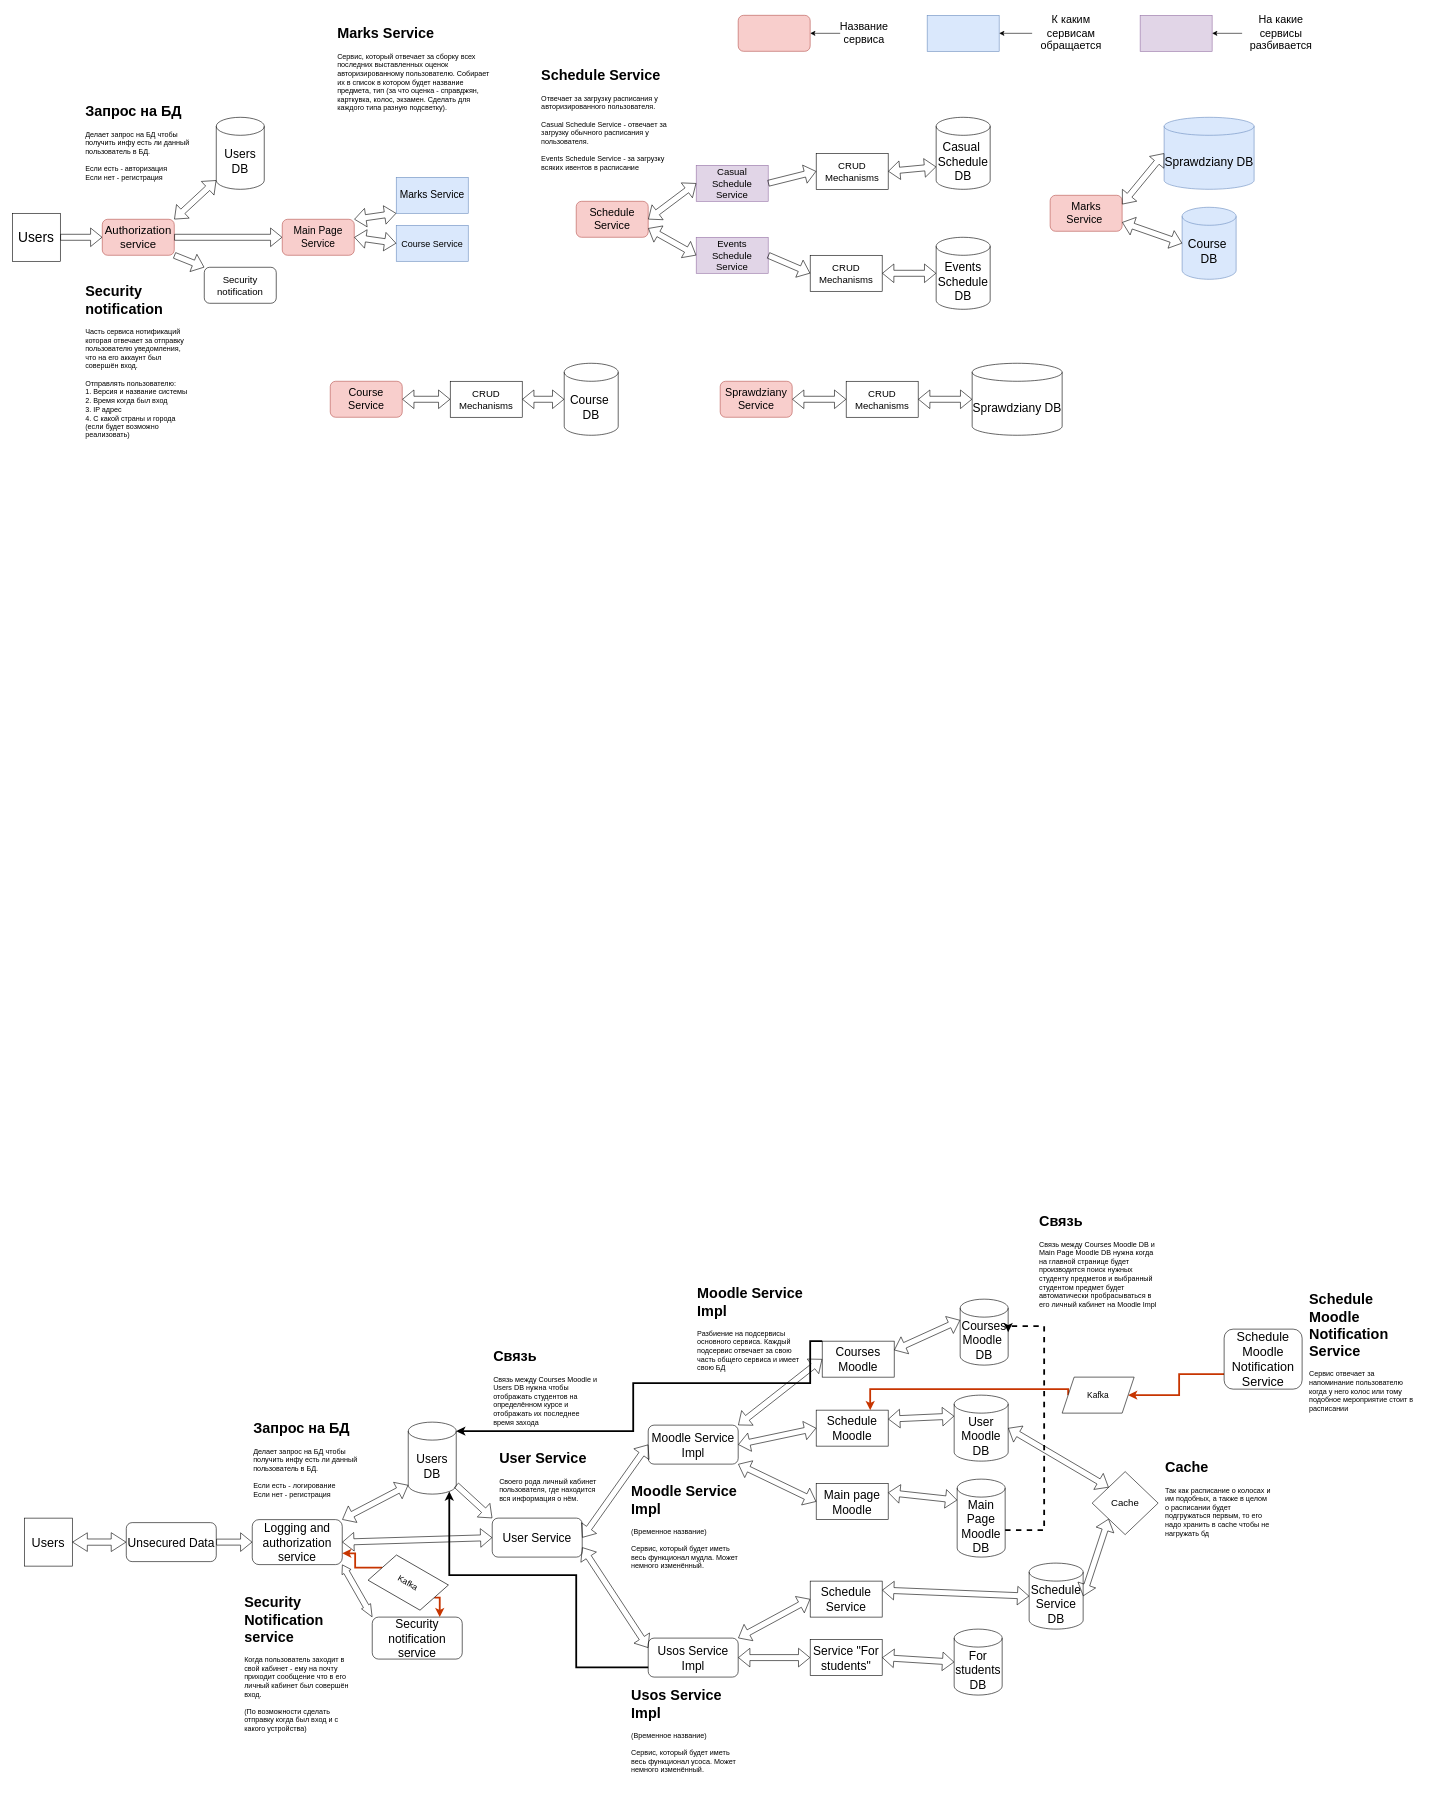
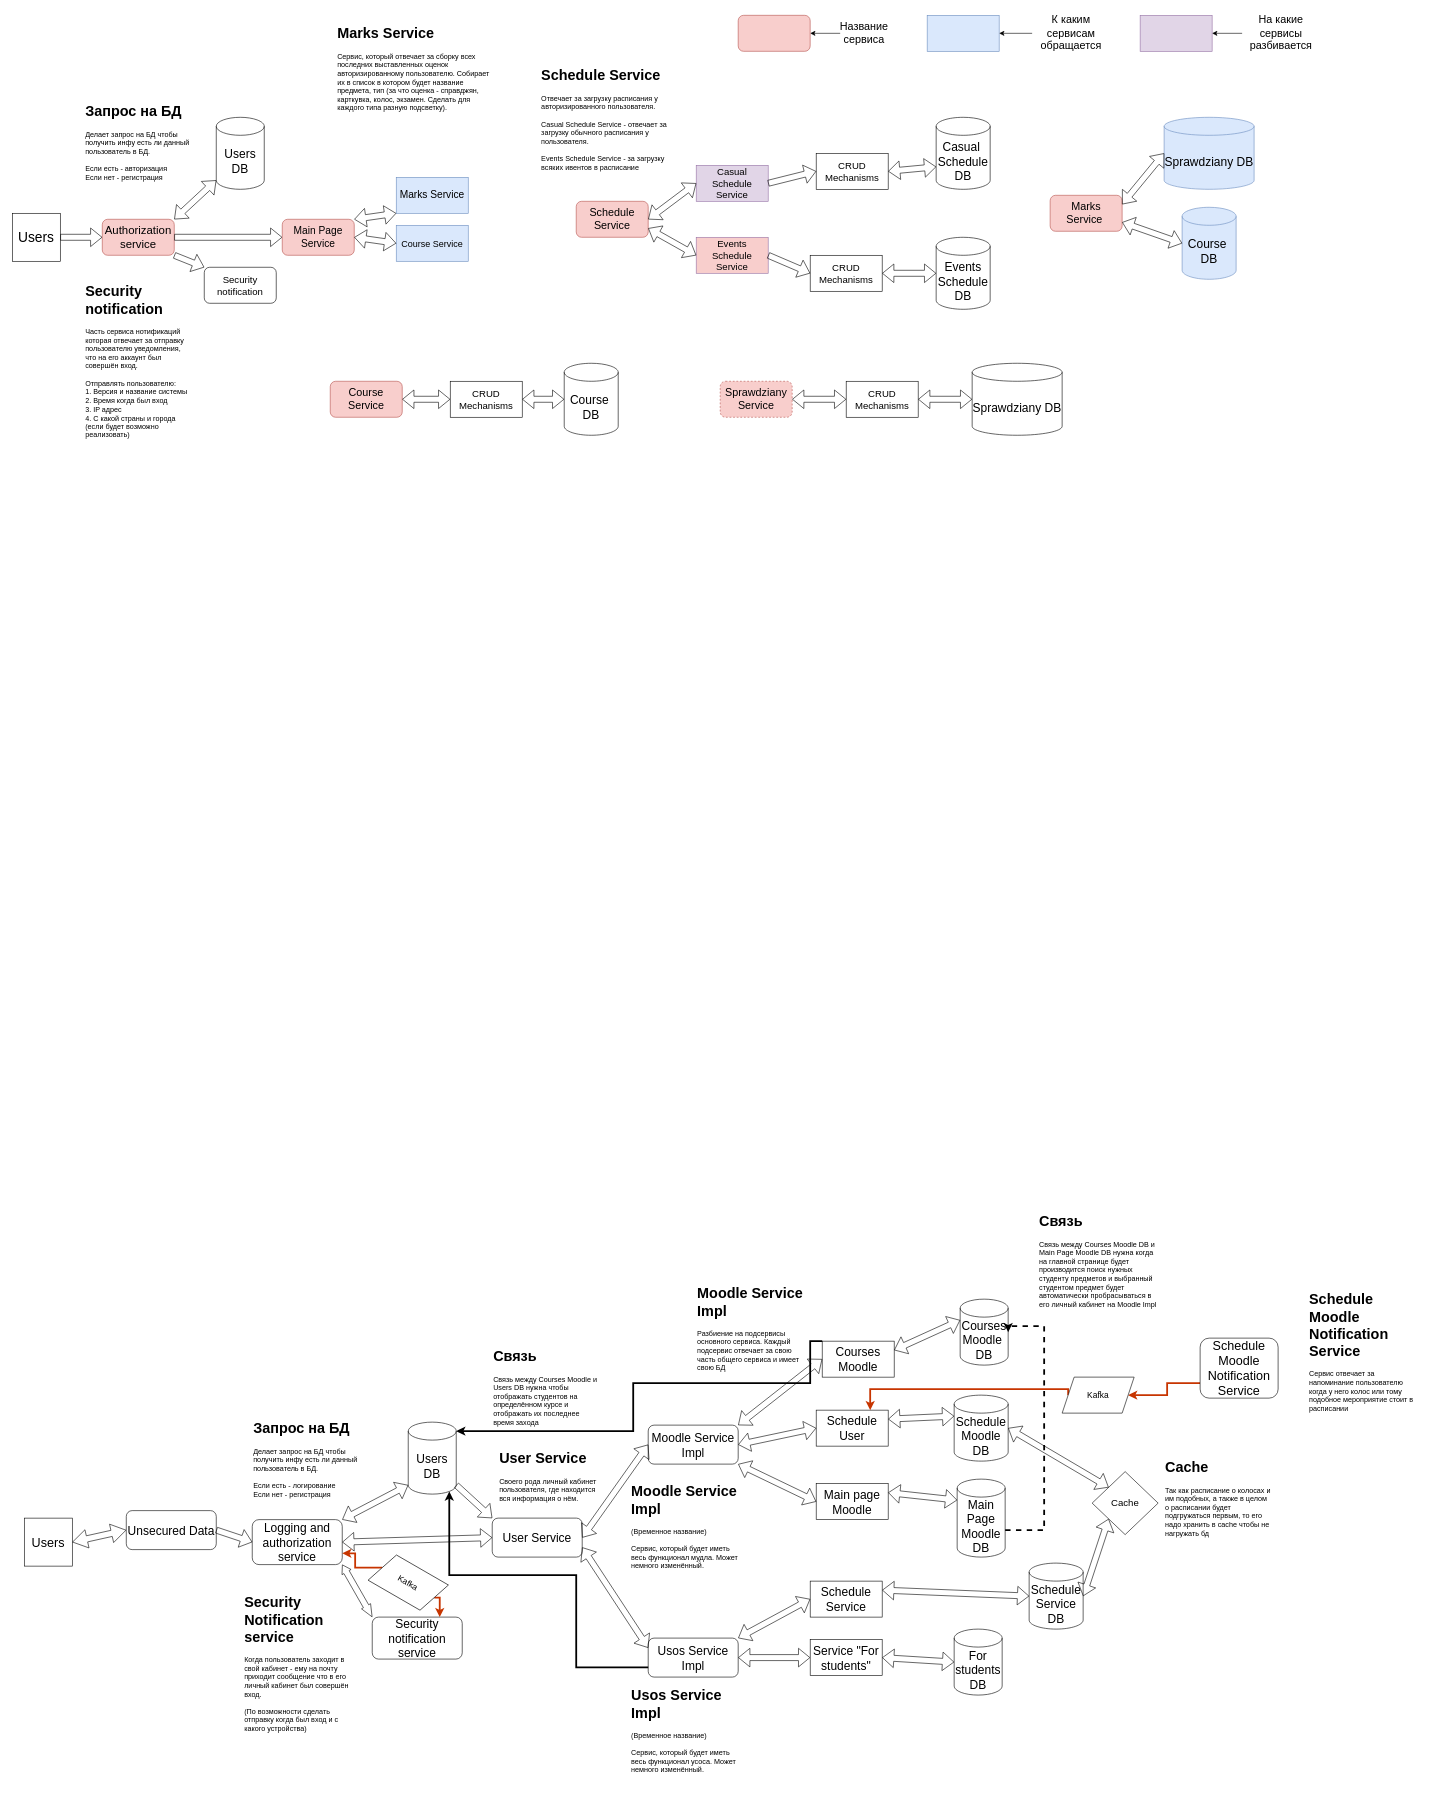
- <mxCell id="80" value="Events Schedule Service" style="rounded=0;whiteSpace=wrap;html=1;fontSize=16;fillColor=#e1d5e7;strokeColor=#9673a6;" parent="1" vertex="1"><mxGeometry x="1160" y="395" width="120" height="60" as="geometry" /></mxCell>
+ <mxCell id="80" value="Events Schedule Service" style="rounded=0;whiteSpace=wrap;html=1;fontSize=16;fillColor=#f8cecc;strokeColor=#9673a6;" parent="1" vertex="1"><mxGeometry x="1160" y="395" width="120" height="60" as="geometry" /></mxCell>
- <mxCell id="105" value="Sprawdziany Service" style="rounded=1;whiteSpace=wrap;html=1;fillColor=#f8cecc;strokeColor=#b85450;fontSize=18;" parent="1" vertex="1"><mxGeometry x="1200" y="635" width="120" height="60" as="geometry" /></mxCell>
+ <mxCell id="105" value="Sprawdziany Service" style="rounded=1;whiteSpace=wrap;html=1;fillColor=#f8cecc;strokeColor=#b85450;fontSize=18;dashed=1;" parent="1" vertex="1"><mxGeometry x="1200" y="635" width="120" height="60" as="geometry" /></mxCell>
- <mxCell id="57" value="&lt;font style=&quot;font-size: 21px;&quot;&gt;Schedule Moodle Notification Service&lt;/font&gt;" style="rounded=1;whiteSpace=wrap;html=1;fontSize=16;" parent="1" vertex="1"><mxGeometry x="2040" y="2215" width="130" height="100" as="geometry" /></mxCell>
+ <mxCell id="57" value="&lt;font style=&quot;font-size: 21px;&quot;&gt;Schedule Moodle Notification Service&lt;/font&gt;" style="rounded=1;whiteSpace=wrap;html=1;fontSize=16;" parent="1" vertex="1"><mxGeometry x="2000" y="2230" width="130" height="100" as="geometry" /></mxCell>
- <mxCell id="20" value="Schedule Moodle" style="rounded=0;whiteSpace=wrap;html=1;fontSize=20;" parent="1" vertex="1"><mxGeometry x="1360" y="2350" width="120" height="60" as="geometry" /></mxCell>
+ <mxCell id="20" value="Schedule User" style="rounded=0;whiteSpace=wrap;html=1;fontSize=20;" parent="1" vertex="1"><mxGeometry x="1360" y="2350" width="120" height="60" as="geometry" /></mxCell>
- <mxCell id="27" value="User Moodle DB" style="shape=cylinder3;whiteSpace=wrap;html=1;boundedLbl=1;backgroundOutline=1;size=15;fontSize=20;" parent="1" vertex="1"><mxGeometry x="1590" y="2325" width="90" height="110" as="geometry" /></mxCell>
+ <mxCell id="27" value="Schedule Moodle DB" style="shape=cylinder3;whiteSpace=wrap;html=1;boundedLbl=1;backgroundOutline=1;size=15;fontSize=20;" parent="1" vertex="1"><mxGeometry x="1590" y="2325" width="90" height="110" as="geometry" /></mxCell>
- <mxCell id="4" value="Unsecured Data" style="rounded=1;whiteSpace=wrap;html=1;fontSize=20;" parent="1" vertex="1"><mxGeometry x="210" y="2537.5" width="150" height="65" as="geometry" /></mxCell>
+ <mxCell id="4" value="Unsecured Data" style="rounded=1;whiteSpace=wrap;html=1;fontSize=20;" parent="1" vertex="1"><mxGeometry x="210" y="2517.5" width="150" height="65" as="geometry" /></mxCell>
